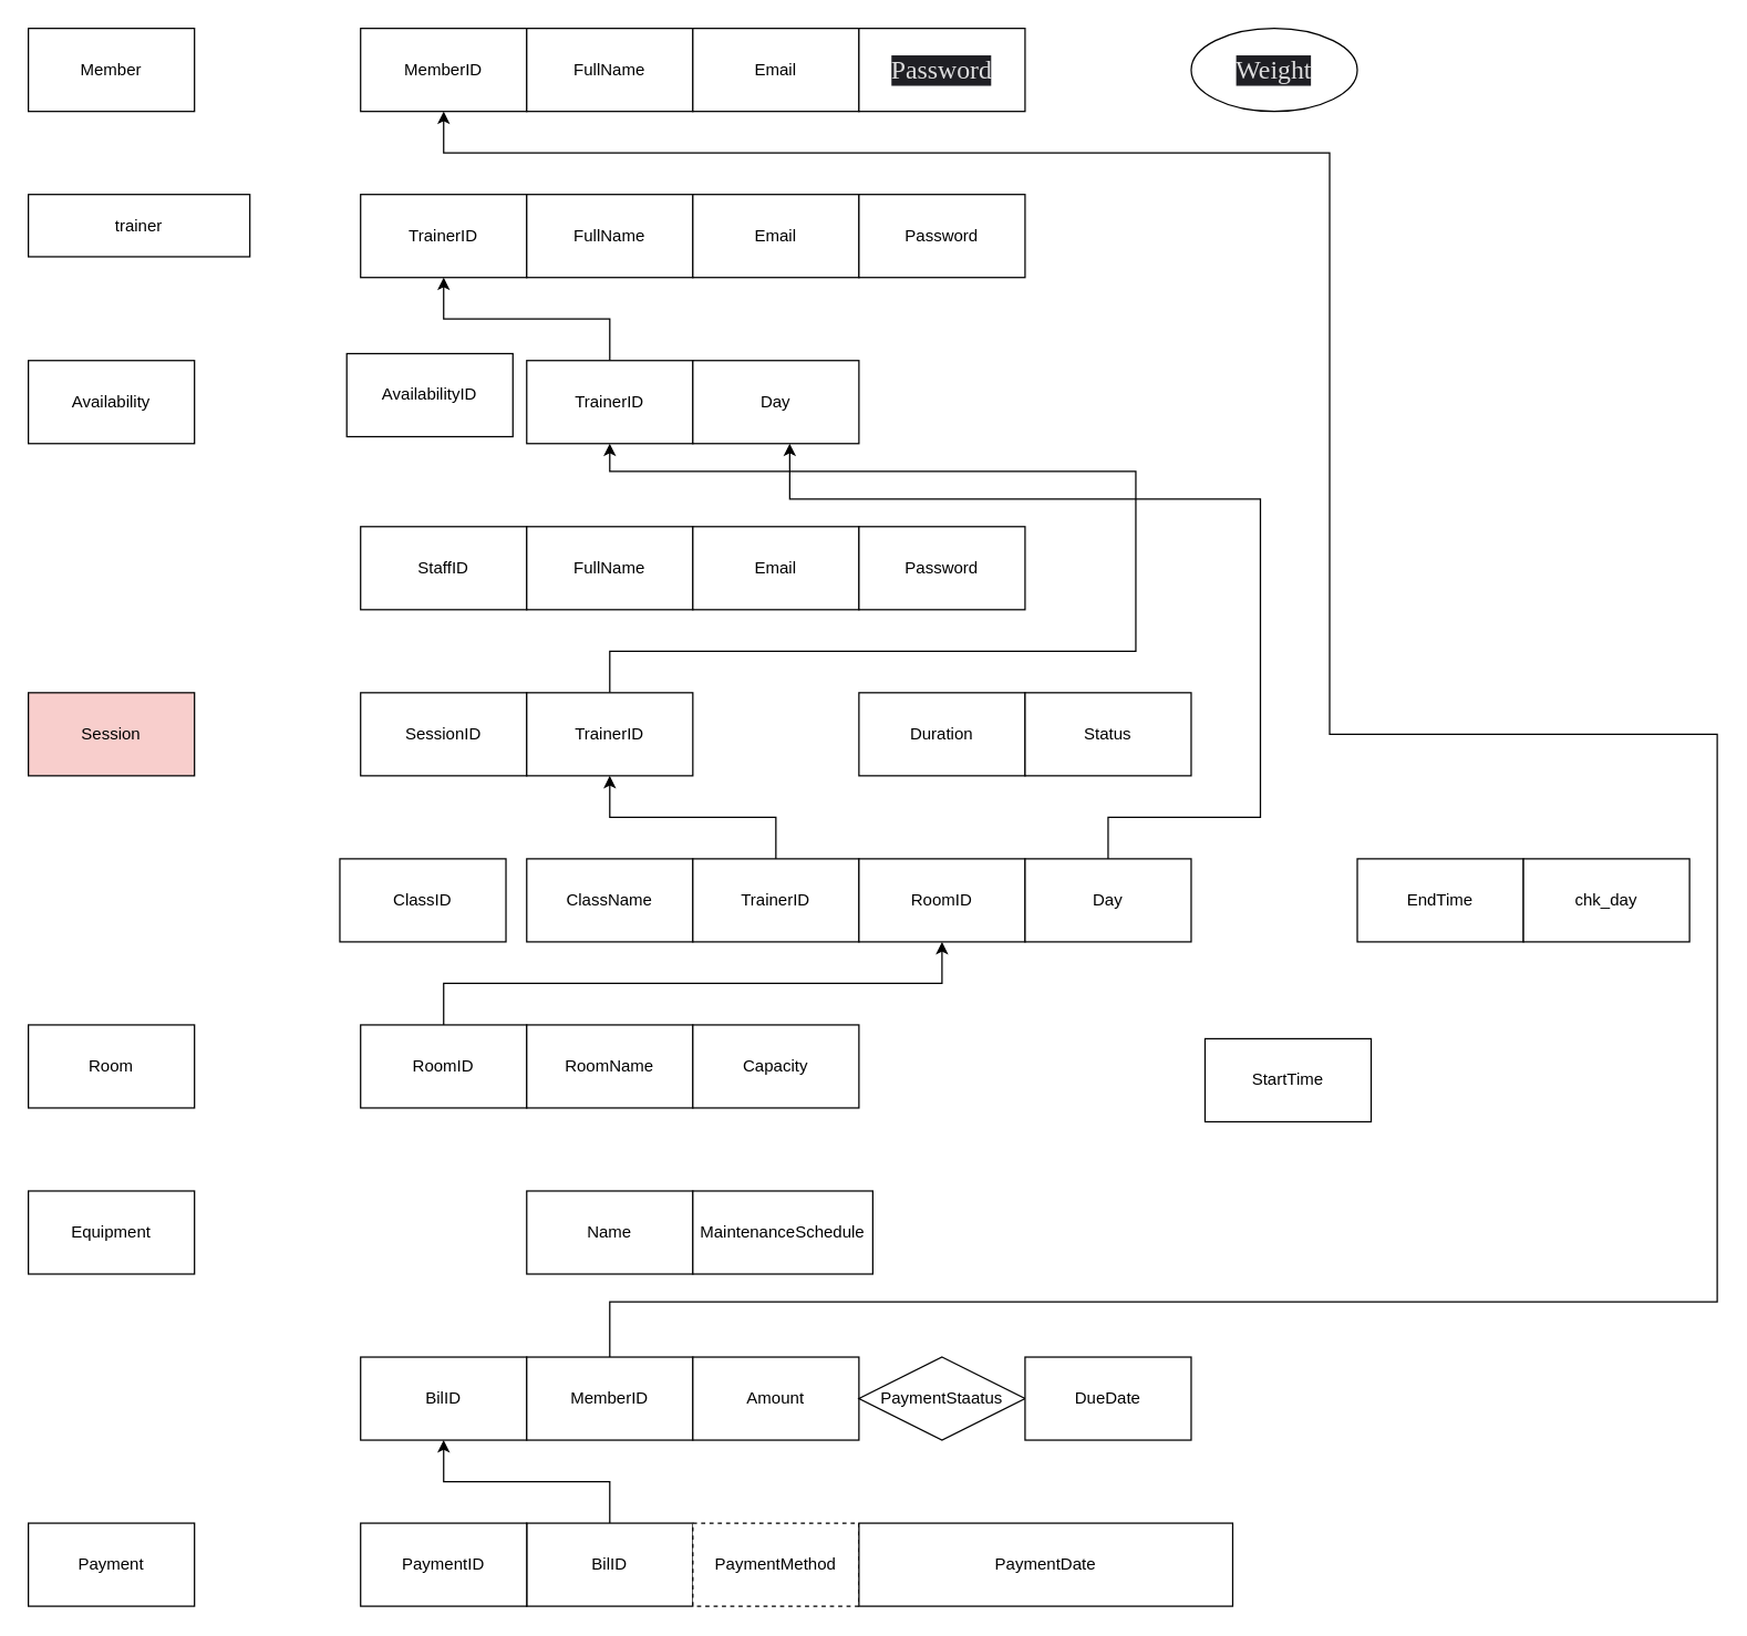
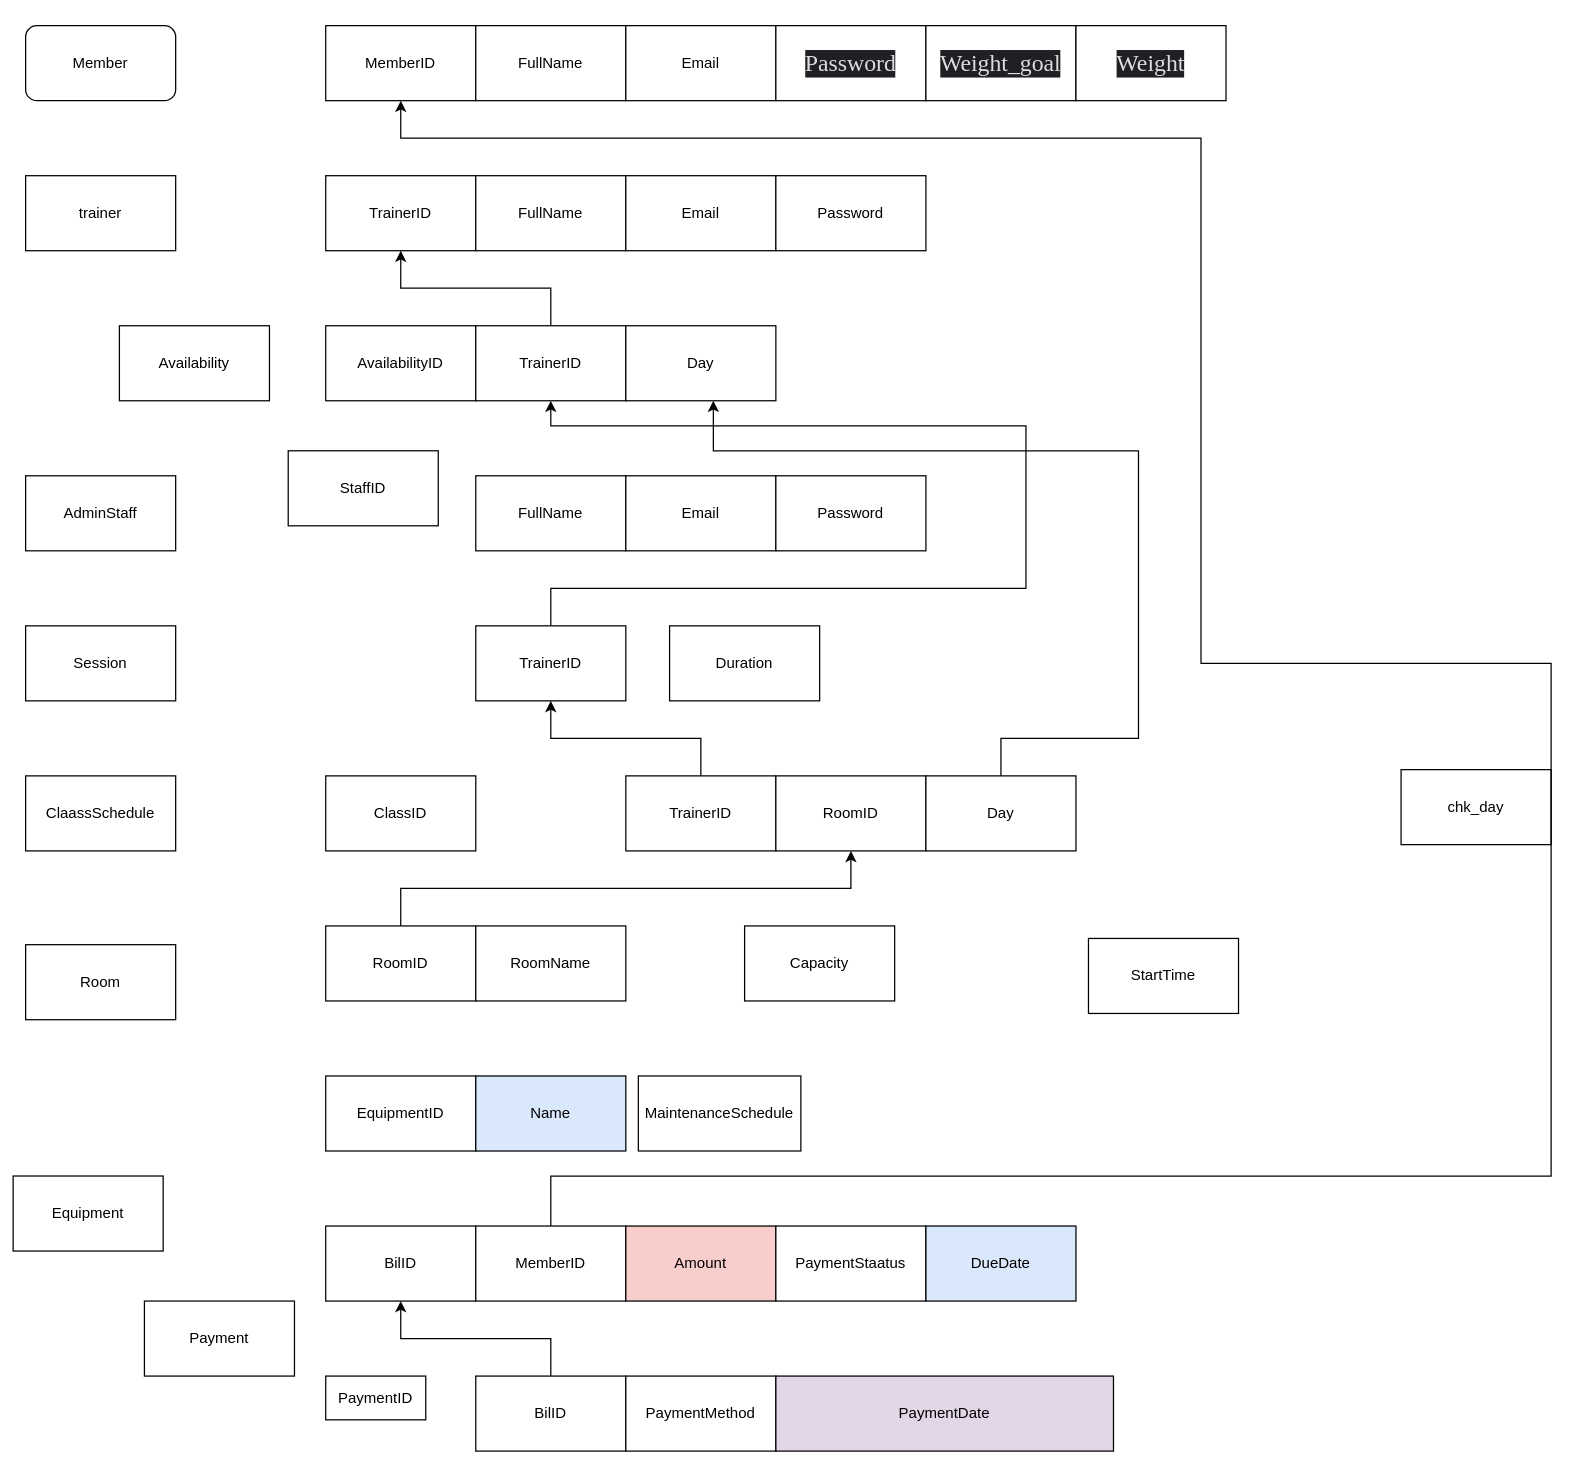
- <mxCell id="2" value="Member" style="rounded=0;whiteSpace=wrap;html=1;" vertex="1" parent="1"><mxGeometry y="20" width="120" height="60" as="geometry" x="20" /></mxCell>
+ <mxCell id="2" value="Member" style="whiteSpace=wrap;html=1;rounded=1;" vertex="1" parent="1"><mxGeometry y="20" width="120" height="60" as="geometry" x="20" /></mxCell>
+ <mxCell id="8" value="&lt;p style=&quot;margin: 0px; font-style: normal; font-variant-caps: normal; font-stretch: normal; font-size: 19px; line-height: normal; font-family: Menlo; font-size-adjust: none; font-kerning: auto; font-variant-alternates: normal; font-variant-ligatures: normal; font-variant-numeric: normal; font-variant-east-asian: normal; font-variant-position: normal; font-variant-emoji: normal; font-feature-settings: normal; font-optical-sizing: auto; font-variation-settings: normal; color: rgba(255, 255, 255, 0.85); background-color: rgb(31, 31, 36);&quot;&gt;Weight_goal&lt;/p&gt;" style="rounded=0;whiteSpace=wrap;html=1;" vertex="1" parent="1"><mxGeometry x="740" y="20" width="120" height="60" as="geometry" /></mxCell>
- <mxCell id="9" value="&lt;p style=&quot;margin: 0px; font-style: normal; font-variant-caps: normal; font-stretch: normal; font-size: 19px; line-height: normal; font-family: Menlo; font-size-adjust: none; font-kerning: auto; font-variant-alternates: normal; font-variant-ligatures: normal; font-variant-numeric: normal; font-variant-east-asian: normal; font-variant-position: normal; font-variant-emoji: normal; font-feature-settings: normal; font-optical-sizing: auto; font-variation-settings: normal; color: rgba(255, 255, 255, 0.85); background-color: rgb(31, 31, 36);&quot;&gt;Weight&lt;/p&gt;" style="ellipse;whiteSpace=wrap;html=1;" vertex="1" parent="1"><mxGeometry x="860" y="20" width="120" height="60" as="geometry" /></mxCell>
+ <mxCell id="9" value="&lt;p style=&quot;margin: 0px; font-style: normal; font-variant-caps: normal; font-stretch: normal; font-size: 19px; line-height: normal; font-family: Menlo; font-size-adjust: none; font-kerning: auto; font-variant-alternates: normal; font-variant-ligatures: normal; font-variant-numeric: normal; font-variant-east-asian: normal; font-variant-position: normal; font-variant-emoji: normal; font-feature-settings: normal; font-optical-sizing: auto; font-variation-settings: normal; color: rgba(255, 255, 255, 0.85); background-color: rgb(31, 31, 36);&quot;&gt;Weight&lt;/p&gt;" style="rounded=0;whiteSpace=wrap;html=1;" vertex="1" parent="1"><mxGeometry x="860" y="20" width="120" height="60" as="geometry" /></mxCell>
- <mxCell id="11" value="trainer" style="rounded=0;whiteSpace=wrap;html=1;" vertex="1" parent="1"><mxGeometry x="20" y="140" width="160" height="45" as="geometry" /></mxCell>
+ <mxCell id="11" value="trainer" style="rounded=0;whiteSpace=wrap;html=1;" vertex="1" parent="1"><mxGeometry y="140" width="120" height="60" as="geometry" x="20" /></mxCell>
- <mxCell id="16" value="AvailabilityID" style="rounded=0;whiteSpace=wrap;html=1;" vertex="1" parent="1"><mxGeometry x="250" y="255" width="120" height="60" as="geometry" /></mxCell>
+ <mxCell id="16" value="AvailabilityID" style="rounded=0;whiteSpace=wrap;html=1;" vertex="1" parent="1"><mxGeometry x="260" y="260" width="120" height="60" as="geometry" /></mxCell>
- <mxCell id="15" value="Availability" style="rounded=0;whiteSpace=wrap;html=1;" vertex="1" parent="1"><mxGeometry y="260" width="120" height="60" as="geometry" x="20" /></mxCell>
+ <mxCell id="15" value="Availability" style="rounded=0;whiteSpace=wrap;html=1;" vertex="1" parent="1"><mxGeometry x="95" y="260" width="120" height="60" as="geometry" /></mxCell>
+ <mxCell id="20" value="AdminStaff" style="rounded=0;whiteSpace=wrap;html=1;" vertex="1" parent="1"><mxGeometry y="380" width="120" height="60" as="geometry" x="20" /></mxCell>
- <mxCell id="21" value="StaffID" style="rounded=0;whiteSpace=wrap;html=1;" vertex="1" parent="1"><mxGeometry x="260" y="380" width="120" height="60" as="geometry" /></mxCell>
+ <mxCell id="21" value="StaffID" style="rounded=0;whiteSpace=wrap;html=1;" vertex="1" parent="1"><mxGeometry x="230" y="360" width="120" height="60" as="geometry" /></mxCell>
- <mxCell id="25" value="Session" style="rounded=0;whiteSpace=wrap;html=1;fillColor=#f8cecc;" vertex="1" parent="1"><mxGeometry y="500" width="120" height="60" as="geometry" x="20" /></mxCell>
+ <mxCell id="25" value="Session" style="rounded=0;whiteSpace=wrap;html=1;" vertex="1" parent="1"><mxGeometry y="500" width="120" height="60" as="geometry" x="20" /></mxCell>
- <mxCell id="26" value="SessionID" style="rounded=0;whiteSpace=wrap;html=1;" vertex="1" parent="1"><mxGeometry x="260" y="500" width="120" height="60" as="geometry" /></mxCell>
- <mxCell id="29" value="Duration" style="rounded=0;whiteSpace=wrap;html=1;" vertex="1" parent="1"><mxGeometry x="620" y="500" width="120" height="60" as="geometry" /></mxCell>
+ <mxCell id="29" value="Duration" style="rounded=0;whiteSpace=wrap;html=1;" vertex="1" parent="1"><mxGeometry x="535" y="500" width="120" height="60" as="geometry" /></mxCell>
- <mxCell id="30" value="Status" style="rounded=0;whiteSpace=wrap;html=1;" vertex="1" parent="1"><mxGeometry x="740" y="500" width="120" height="60" as="geometry" /></mxCell>
+ <mxCell id="31" value="ClaassSchedule" style="rounded=0;whiteSpace=wrap;html=1;" vertex="1" parent="1"><mxGeometry y="620" width="120" height="60" as="geometry" x="20" /></mxCell>
- <mxCell id="32" value="ClassID" style="rounded=0;whiteSpace=wrap;html=1;" vertex="1" parent="1"><mxGeometry x="245" y="620" width="120" height="60" as="geometry" /></mxCell>
+ <mxCell id="32" value="ClassID" style="rounded=0;whiteSpace=wrap;html=1;" vertex="1" parent="1"><mxGeometry x="260" y="620" width="120" height="60" as="geometry" /></mxCell>
- <mxCell id="33" value="ClassName" style="rounded=0;whiteSpace=wrap;html=1;" vertex="1" parent="1"><mxGeometry x="380" y="620" width="120" height="60" as="geometry" /></mxCell>
- <mxCell id="40" value="EndTime" style="rounded=0;whiteSpace=wrap;html=1;" vertex="1" parent="1"><mxGeometry x="980" y="620" width="120" height="60" as="geometry" /></mxCell>
- <mxCell id="41" value="chk_day" style="rounded=0;whiteSpace=wrap;html=1;" vertex="1" parent="1"><mxGeometry x="1100" y="620" width="120" height="60" as="geometry" /></mxCell>
+ <mxCell id="41" value="chk_day" style="rounded=0;whiteSpace=wrap;html=1;" vertex="1" parent="1"><mxGeometry x="1120" y="615" width="120" height="60" as="geometry" /></mxCell>
- <mxCell id="42" value="Room" style="rounded=0;whiteSpace=wrap;html=1;" vertex="1" parent="1"><mxGeometry y="740" width="120" height="60" as="geometry" x="20" /></mxCell>
+ <mxCell id="42" value="Room" style="rounded=0;whiteSpace=wrap;html=1;" vertex="1" parent="1"><mxGeometry x="20" y="755" width="120" height="60" as="geometry" /></mxCell>
- <mxCell id="46" value="Capacity" style="rounded=0;whiteSpace=wrap;html=1;" vertex="1" parent="1"><mxGeometry x="500" y="740" width="120" height="60" as="geometry" /></mxCell>
+ <mxCell id="46" value="Capacity" style="rounded=0;whiteSpace=wrap;html=1;" vertex="1" parent="1"><mxGeometry x="595" y="740" width="120" height="60" as="geometry" /></mxCell>
- <mxCell id="47" value="Equipment" style="rounded=0;whiteSpace=wrap;html=1;" vertex="1" parent="1"><mxGeometry y="860" width="120" height="60" as="geometry" x="20" /></mxCell>
+ <mxCell id="47" value="Equipment" style="rounded=0;whiteSpace=wrap;html=1;" vertex="1" parent="1"><mxGeometry x="10" y="940" width="120" height="60" as="geometry" /></mxCell>
+ <mxCell id="48" value="EquipmentID" style="rounded=0;whiteSpace=wrap;html=1;" vertex="1" parent="1"><mxGeometry x="260" y="860" width="120" height="60" as="geometry" /></mxCell>
- <mxCell id="49" value="Name" style="rounded=0;whiteSpace=wrap;html=1;" vertex="1" parent="1"><mxGeometry x="380" y="860" width="120" height="60" as="geometry" /></mxCell>
+ <mxCell id="49" value="Name" style="rounded=0;whiteSpace=wrap;html=1;fillColor=#dae8fc;" vertex="1" parent="1"><mxGeometry x="380" y="860" width="120" height="60" as="geometry" /></mxCell>
- <mxCell id="50" value="MaintenanceSchedule" style="rounded=0;whiteSpace=wrap;html=1;" vertex="1" parent="1"><mxGeometry x="500" y="860" width="130" height="60" as="geometry" /></mxCell>
+ <mxCell id="50" value="MaintenanceSchedule" style="rounded=0;whiteSpace=wrap;html=1;" vertex="1" parent="1"><mxGeometry x="510" y="860" width="130" height="60" as="geometry" /></mxCell>
- <mxCell id="55" value="Amount" style="rounded=0;whiteSpace=wrap;html=1;" vertex="1" parent="1"><mxGeometry x="500" y="980" width="120" height="60" as="geometry" /></mxCell>
+ <mxCell id="55" value="Amount" style="rounded=0;whiteSpace=wrap;html=1;fillColor=#f8cecc;" vertex="1" parent="1"><mxGeometry x="500" y="980" width="120" height="60" as="geometry" /></mxCell>
- <mxCell id="56" value="PaymentStaatus" style="rhombus;whiteSpace=wrap;html=1;" vertex="1" parent="1"><mxGeometry x="620" y="980" width="120" height="60" as="geometry" /></mxCell>
+ <mxCell id="56" value="PaymentStaatus" style="rounded=0;whiteSpace=wrap;html=1;" vertex="1" parent="1"><mxGeometry x="620" y="980" width="120" height="60" as="geometry" /></mxCell>
- <mxCell id="57" value="DueDate" style="rounded=0;whiteSpace=wrap;html=1;" vertex="1" parent="1"><mxGeometry x="740" y="980" width="120" height="60" as="geometry" /></mxCell>
+ <mxCell id="57" value="DueDate" style="rounded=0;whiteSpace=wrap;html=1;fillColor=#dae8fc;" vertex="1" parent="1"><mxGeometry x="740" y="980" width="120" height="60" as="geometry" /></mxCell>
- <mxCell id="51" value="Payment" style="rounded=0;whiteSpace=wrap;html=1;" vertex="1" parent="1"><mxGeometry y="1100" width="120" height="60" as="geometry" x="20" /></mxCell>
+ <mxCell id="51" value="Payment" style="rounded=0;whiteSpace=wrap;html=1;" vertex="1" parent="1"><mxGeometry x="115" y="1040" width="120" height="60" as="geometry" /></mxCell>
- <mxCell id="60" value="PaymentID" style="rounded=0;whiteSpace=wrap;html=1;" vertex="1" parent="1"><mxGeometry x="260" y="1100" width="120" height="60" as="geometry" /></mxCell>
+ <mxCell id="60" value="PaymentID" style="rounded=0;whiteSpace=wrap;html=1;" vertex="1" parent="1"><mxGeometry x="260" y="1100" width="80" height="35" as="geometry" /></mxCell>
- <mxCell id="61" value="PaymentMethod" style="rounded=0;whiteSpace=wrap;html=1;dashed=1;" vertex="1" parent="1"><mxGeometry x="500" y="1100" width="120" height="60" as="geometry" /></mxCell>
+ <mxCell id="61" value="PaymentMethod" style="rounded=0;whiteSpace=wrap;html=1;" vertex="1" parent="1"><mxGeometry x="500" y="1100" width="120" height="60" as="geometry" /></mxCell>
- <mxCell id="62" value="PaymentDate" style="rounded=0;whiteSpace=wrap;html=1;" vertex="1" parent="1"><mxGeometry x="620" y="1100" width="270" height="60" as="geometry" /></mxCell>
+ <mxCell id="62" value="PaymentDate" style="rounded=0;whiteSpace=wrap;html=1;fillColor=#e1d5e7;" vertex="1" parent="1"><mxGeometry x="620" y="1100" width="270" height="60" as="geometry" /></mxCell>
